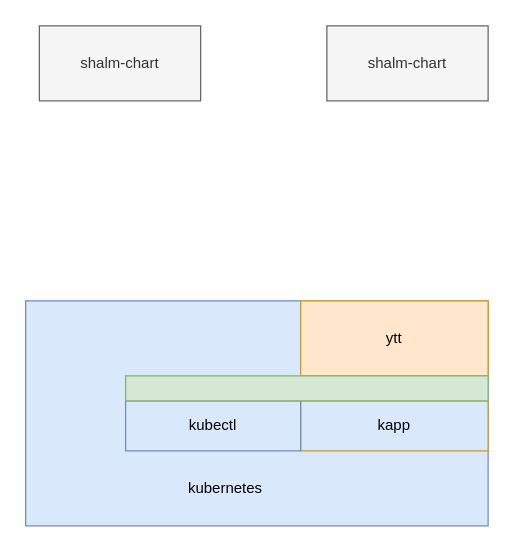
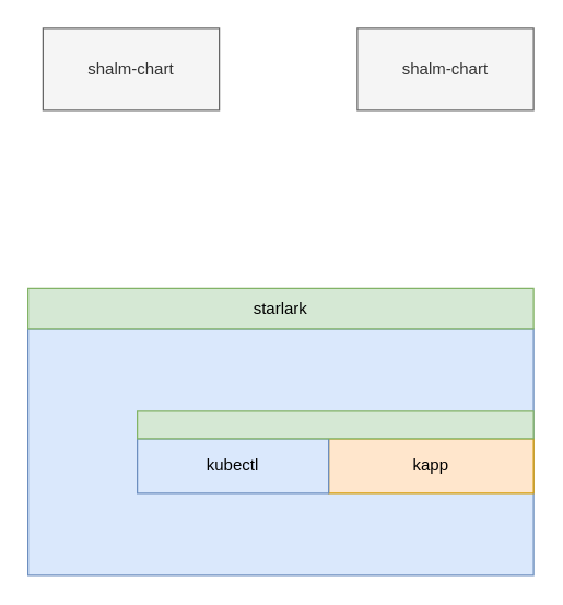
+ <mxCell id="7" value="starlark" style="rounded=0;whiteSpace=wrap;html=1;fillColor=#d5e8d4;strokeColor=#82b366;" vertex="1" parent="1"><mxGeometry x="20" y="210" width="370" height="30" as="geometry" /></mxCell>
- <mxCell id="4" value="ytt" style="rounded=0;whiteSpace=wrap;html=1;fillColor=#ffe6cc;strokeColor=#d79b00;" vertex="1" parent="1"><mxGeometry x="240" y="240" width="150" height="60" as="geometry" /></mxCell>
- <mxCell id="3" value="kapp" style="rounded=0;whiteSpace=wrap;html=1;fillColor=#dae8fc;strokeColor=#d79b00;" vertex="1" parent="1"><mxGeometry x="240" y="320" width="150" height="40" as="geometry" /></mxCell>
+ <mxCell id="3" value="kapp" style="rounded=0;whiteSpace=wrap;html=1;fillColor=#ffe6cc;strokeColor=#d79b00;" vertex="1" parent="1"><mxGeometry x="240" y="320" width="150" height="40" as="geometry" /></mxCell>
- <mxCell id="6" value="kubernetes" style="text;html=1;strokeColor=none;fillColor=none;align=center;verticalAlign=middle;whiteSpace=wrap;rounded=0;" vertex="1" parent="1"><mxGeometry x="160" y="380" width="40" height="20" as="geometry" /></mxCell>
